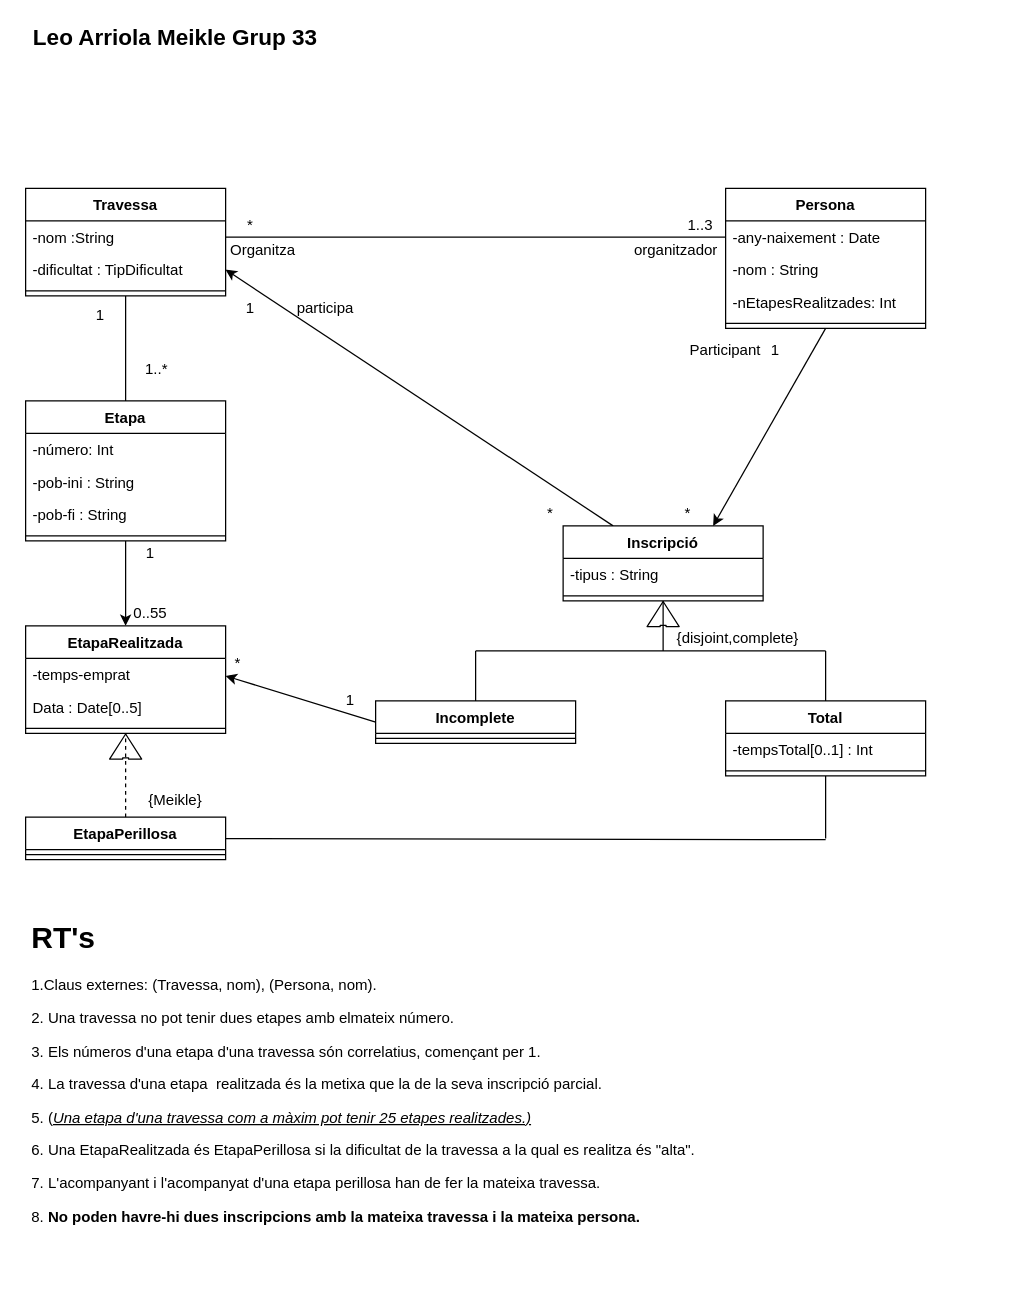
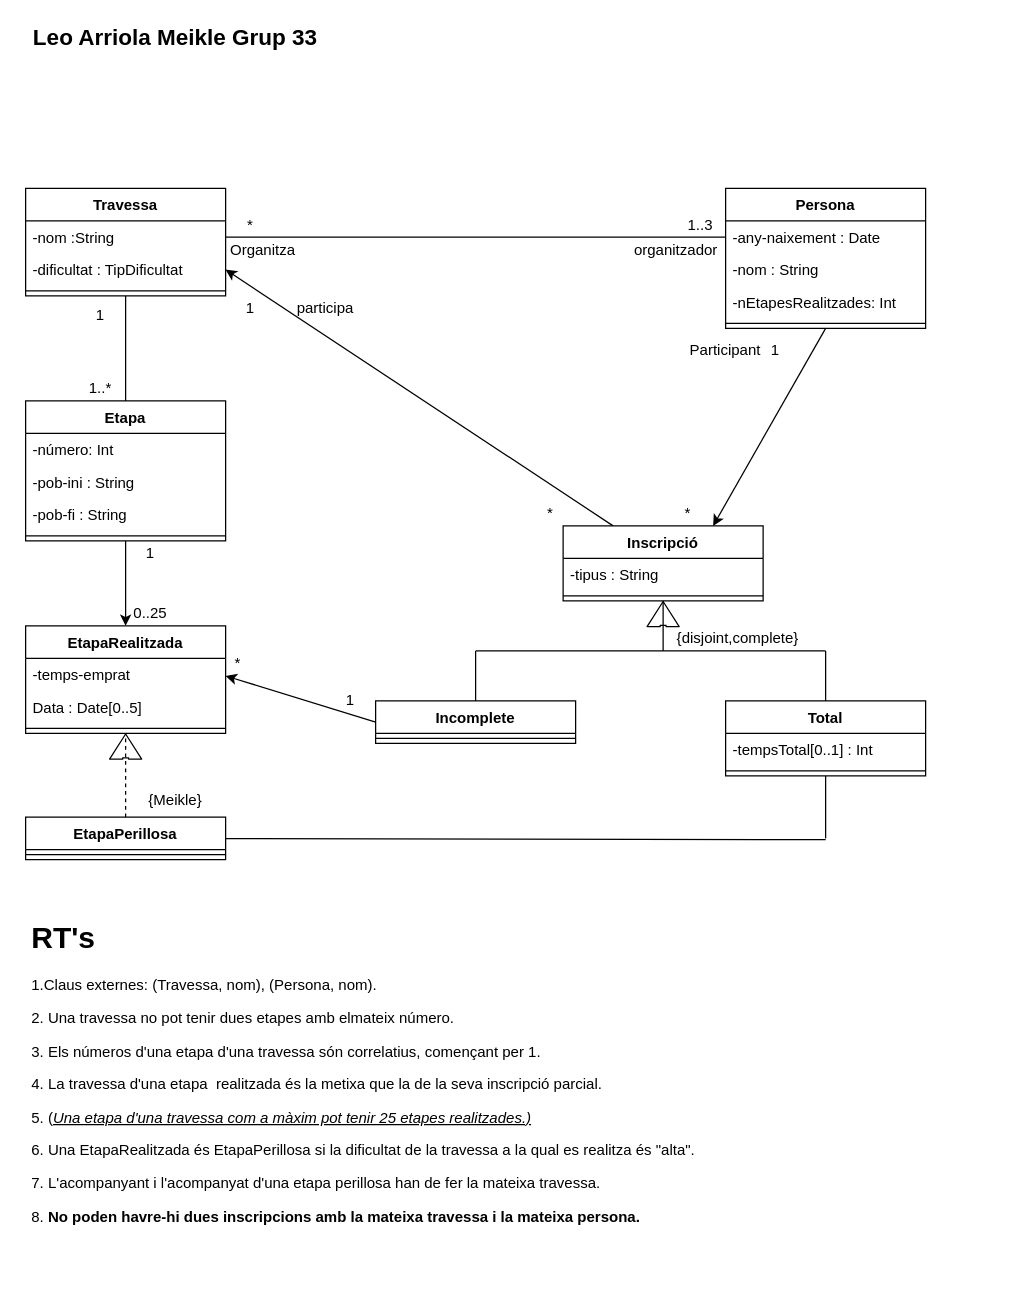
- <mxCell id="22" value="1..*" style="text;html=1;strokeColor=none;fillColor=none;align=center;verticalAlign=middle;whiteSpace=wrap;rounded=0;" parent="1" vertex="1"><mxGeometry x="105" y="285" width="40" height="20" as="geometry" /></mxCell>
+ <mxCell id="22" value="1..*" style="text;html=1;strokeColor=none;fillColor=none;align=center;verticalAlign=middle;whiteSpace=wrap;rounded=0;" parent="1" vertex="1"><mxGeometry x="60" y="300" width="40" height="20" as="geometry" /></mxCell>
- <mxCell id="24" value="0..55" style="text;html=1;strokeColor=none;fillColor=none;align=center;verticalAlign=middle;whiteSpace=wrap;rounded=0;" parent="1" vertex="1"><mxGeometry x="100" y="480" width="40" height="20" as="geometry" /></mxCell>
+ <mxCell id="24" value="0..25" style="text;html=1;strokeColor=none;fillColor=none;align=center;verticalAlign=middle;whiteSpace=wrap;rounded=0;" parent="1" vertex="1"><mxGeometry x="100" y="480" width="40" height="20" as="geometry" /></mxCell>
